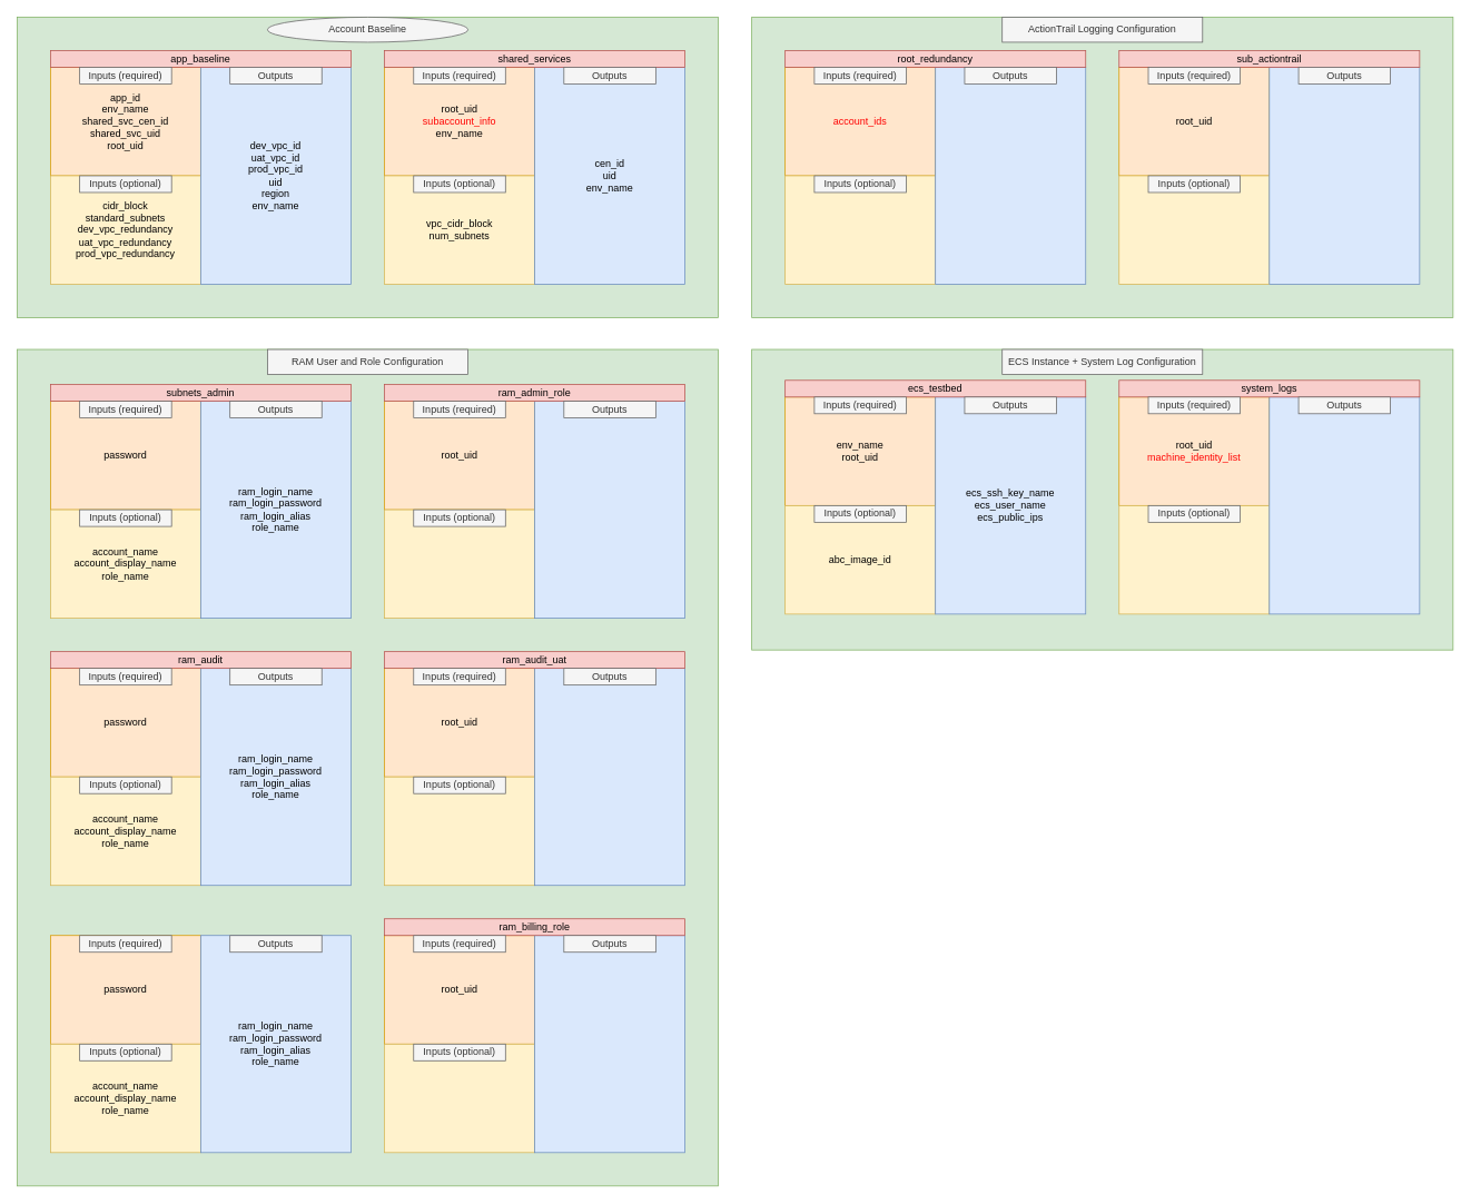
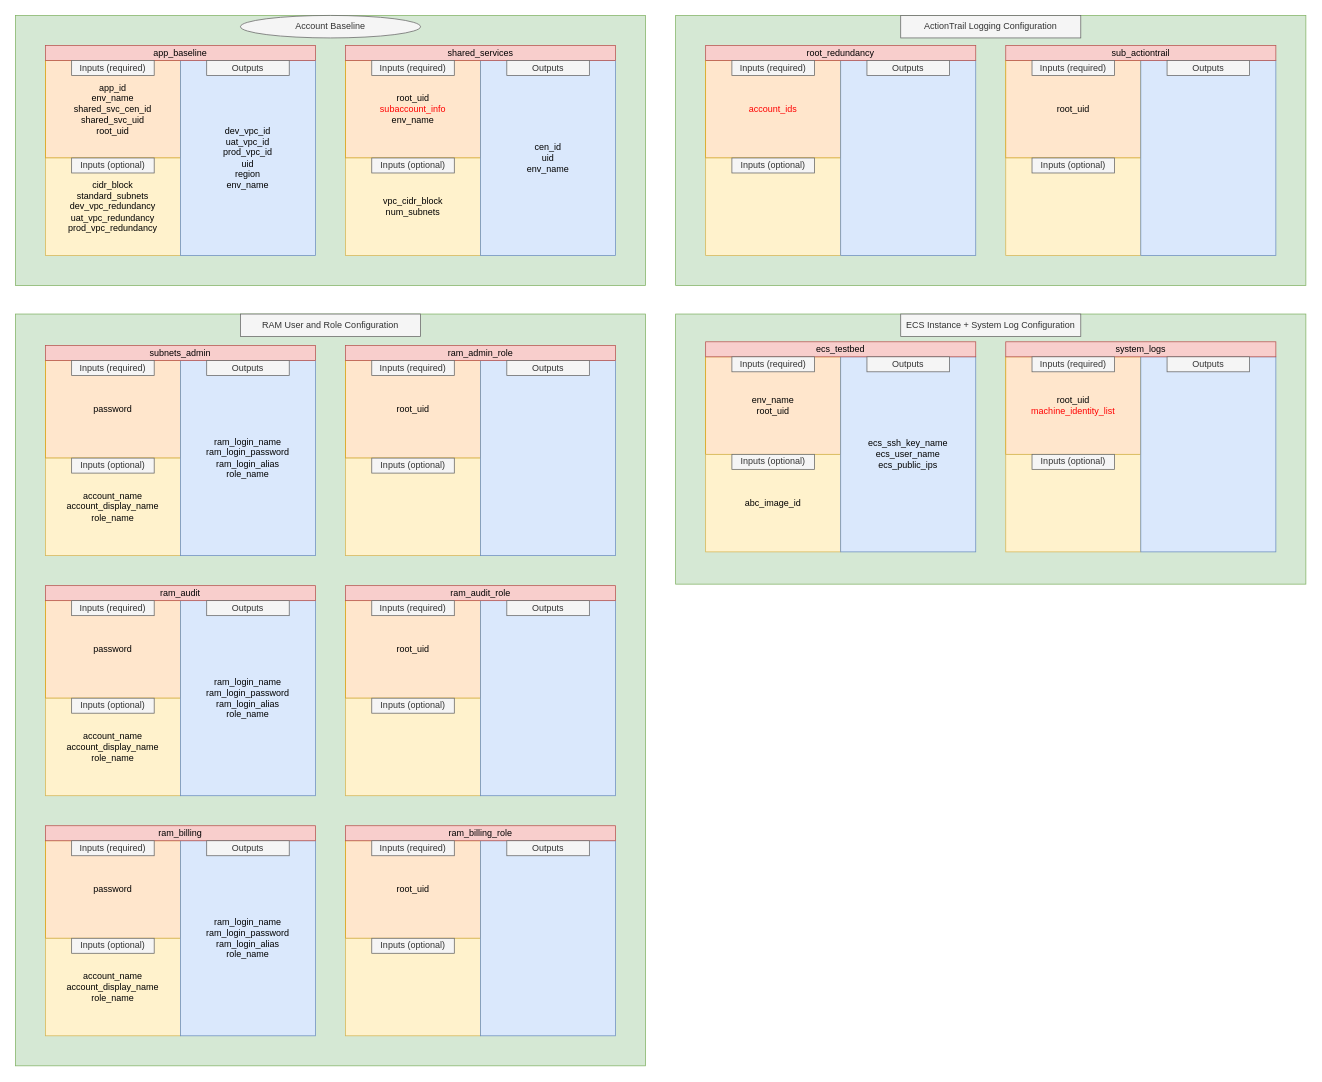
- <mxCell id="45" value="ram_audit_uat" style="rounded=0;whiteSpace=wrap;html=1;shadow=0;comic=0;strokeWidth=1;fillColor=#f8cecc;strokeColor=#b85450;" vertex="1" parent="1"><mxGeometry x="460" y="780" width="360" height="20" as="geometry" /></mxCell>
+ <mxCell id="45" value="ram_audit_role" style="rounded=0;whiteSpace=wrap;html=1;shadow=0;comic=0;strokeWidth=1;fillColor=#f8cecc;strokeColor=#b85450;" vertex="1" parent="1"><mxGeometry x="460" y="780" width="360" height="20" as="geometry" /></mxCell>
+ <mxCell id="52" value="ram_billing" style="rounded=0;whiteSpace=wrap;html=1;shadow=0;comic=0;strokeWidth=1;fillColor=#f8cecc;strokeColor=#b85450;" vertex="1" parent="1"><mxGeometry x="60" y="1100" width="360" height="20" as="geometry" /></mxCell>
